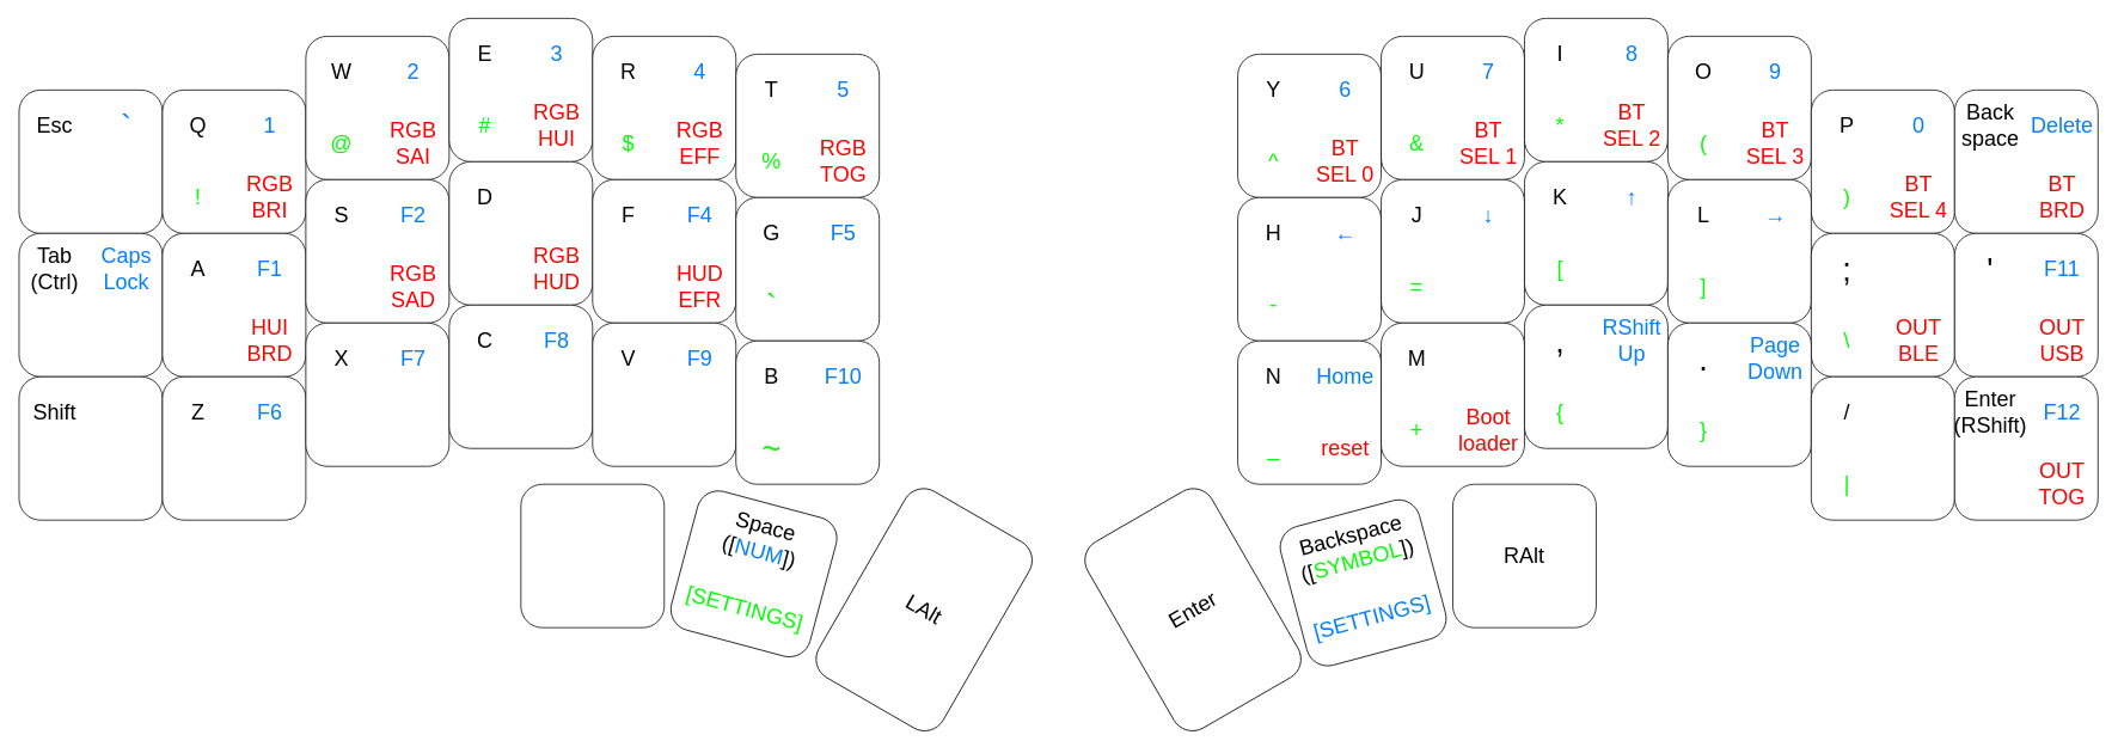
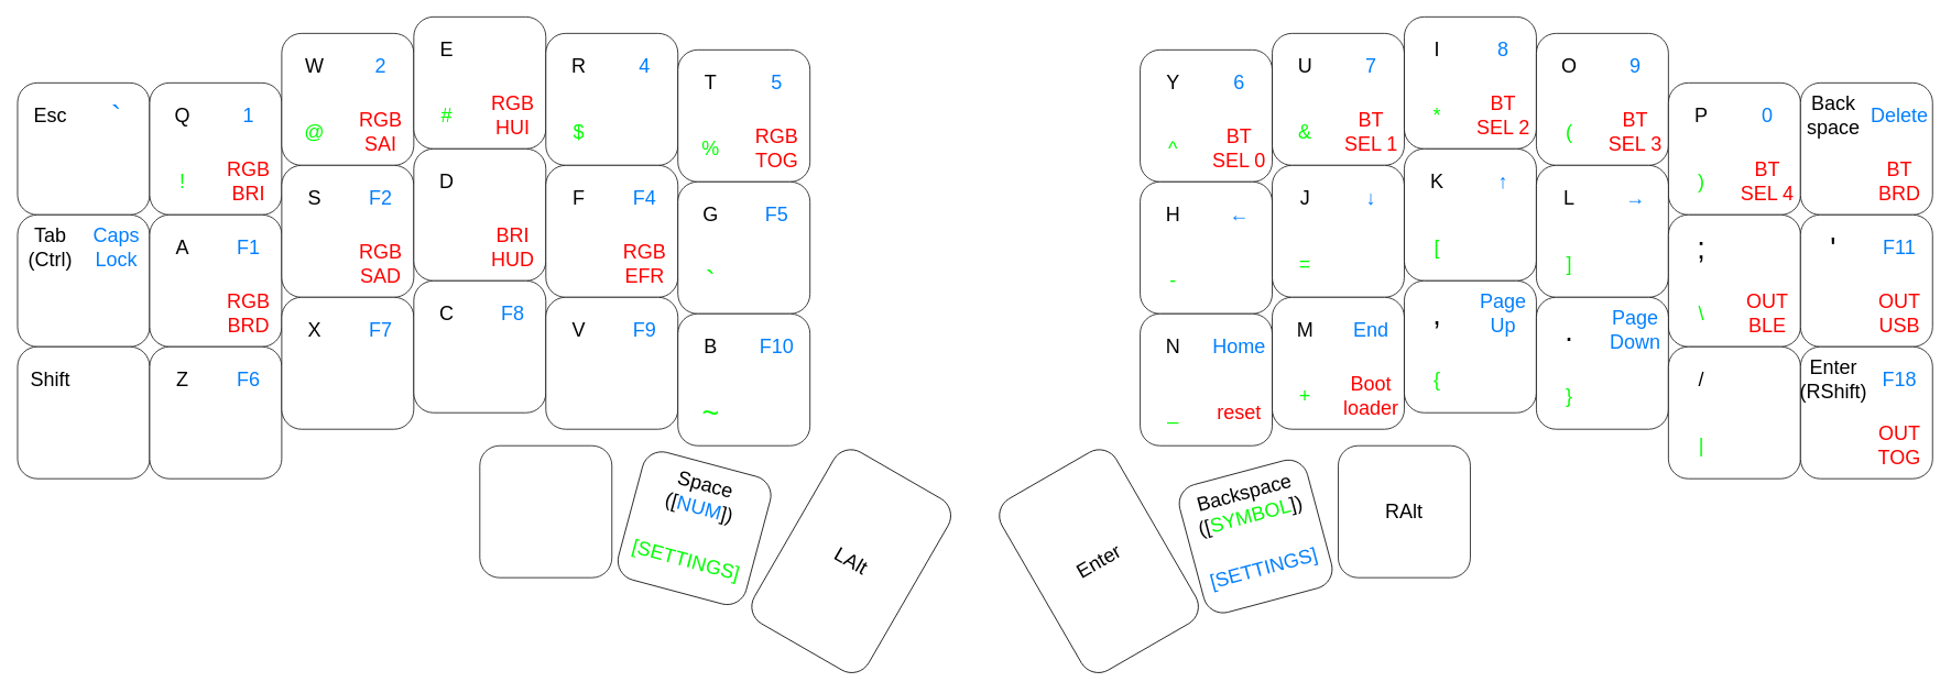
- <mxCell id="22" value="3" style="text;html=1;strokeColor=none;fillColor=none;align=center;verticalAlign=middle;whiteSpace=wrap;rounded=0;fontSize=24;fontColor=#007FFF;" vertex="1" parent="18"><mxGeometry x="80" width="80" height="80" as="geometry" /></mxCell>
- <mxCell id="27" value="&lt;font color=&quot;#ff0000&quot;&gt;RGB EFF&lt;/font&gt;" style="text;html=1;strokeColor=none;fillColor=none;align=center;verticalAlign=middle;whiteSpace=wrap;rounded=0;fontSize=24;" vertex="1" parent="24"><mxGeometry x="80" y="80" width="80" height="80" as="geometry" /></mxCell>
- <mxCell id="53" value="&lt;font color=&quot;#ff0000&quot;&gt;RGB HUD&lt;/font&gt;" style="text;html=1;strokeColor=none;fillColor=none;align=center;verticalAlign=middle;whiteSpace=wrap;rounded=0;fontSize=24;" vertex="1" parent="50"><mxGeometry x="80" y="80" width="80" height="80" as="geometry" /></mxCell>
+ <mxCell id="53" value="&lt;font color=&quot;#ff0000&quot;&gt;BRI HUD&lt;/font&gt;" style="text;html=1;strokeColor=none;fillColor=none;align=center;verticalAlign=middle;whiteSpace=wrap;rounded=0;fontSize=24;" vertex="1" parent="50"><mxGeometry x="80" y="80" width="80" height="80" as="geometry" /></mxCell>
- <mxCell id="57" value="&lt;font color=&quot;#ff0000&quot;&gt;HUD EFR&lt;/font&gt;" style="text;html=1;strokeColor=none;fillColor=none;align=center;verticalAlign=middle;whiteSpace=wrap;rounded=0;fontSize=24;" vertex="1" parent="54"><mxGeometry x="80" y="80" width="80" height="80" as="geometry" /></mxCell>
+ <mxCell id="57" value="&lt;font color=&quot;#ff0000&quot;&gt;RGB EFR&lt;/font&gt;" style="text;html=1;strokeColor=none;fillColor=none;align=center;verticalAlign=middle;whiteSpace=wrap;rounded=0;fontSize=24;" vertex="1" parent="54"><mxGeometry x="80" y="80" width="80" height="80" as="geometry" /></mxCell>
- <mxCell id="43" value="&lt;font color=&quot;#ff0000&quot;&gt;HUI BRD&lt;/font&gt;" style="text;html=1;strokeColor=none;fillColor=none;align=center;verticalAlign=middle;whiteSpace=wrap;rounded=0;fontSize=24;" vertex="1" parent="40"><mxGeometry x="80" y="80" width="80" height="80" as="geometry" /></mxCell>
+ <mxCell id="43" value="&lt;font color=&quot;#ff0000&quot;&gt;RGB BRD&lt;/font&gt;" style="text;html=1;strokeColor=none;fillColor=none;align=center;verticalAlign=middle;whiteSpace=wrap;rounded=0;fontSize=24;" vertex="1" parent="40"><mxGeometry x="80" y="80" width="80" height="80" as="geometry" /></mxCell>
- <mxCell id="178" value="&lt;font color=&quot;#007fff&quot;&gt;RShift&lt;br&gt;Up&lt;/font&gt;" style="text;html=1;strokeColor=none;fillColor=none;align=center;verticalAlign=middle;whiteSpace=wrap;rounded=0;fontSize=24;" vertex="1" parent="174"><mxGeometry x="80" width="80" height="80" as="geometry" /></mxCell>
+ <mxCell id="178" value="&lt;font color=&quot;#007fff&quot;&gt;Page&lt;br&gt;Up&lt;/font&gt;" style="text;html=1;strokeColor=none;fillColor=none;align=center;verticalAlign=middle;whiteSpace=wrap;rounded=0;fontSize=24;" vertex="1" parent="174"><mxGeometry x="80" width="80" height="80" as="geometry" /></mxCell>
+ <mxCell id="172" value="&lt;font color=&quot;#007fff&quot;&gt;End&lt;/font&gt;" style="text;html=1;strokeColor=none;fillColor=none;align=center;verticalAlign=middle;whiteSpace=wrap;rounded=0;fontSize=24;" vertex="1" parent="168"><mxGeometry x="80" width="80" height="80" as="geometry" /></mxCell>
- <mxCell id="191" value="&lt;font color=&quot;#007fff&quot;&gt;F12&lt;/font&gt;" style="text;html=1;strokeColor=none;fillColor=none;align=center;verticalAlign=middle;whiteSpace=wrap;rounded=0;fontSize=24;" vertex="1" parent="188"><mxGeometry x="80" width="80" height="80" as="geometry" /></mxCell>
+ <mxCell id="191" value="&lt;font color=&quot;#007fff&quot;&gt;F18&lt;/font&gt;" style="text;html=1;strokeColor=none;fillColor=none;align=center;verticalAlign=middle;whiteSpace=wrap;rounded=0;fontSize=24;" vertex="1" parent="188"><mxGeometry x="80" width="80" height="80" as="geometry" /></mxCell>
